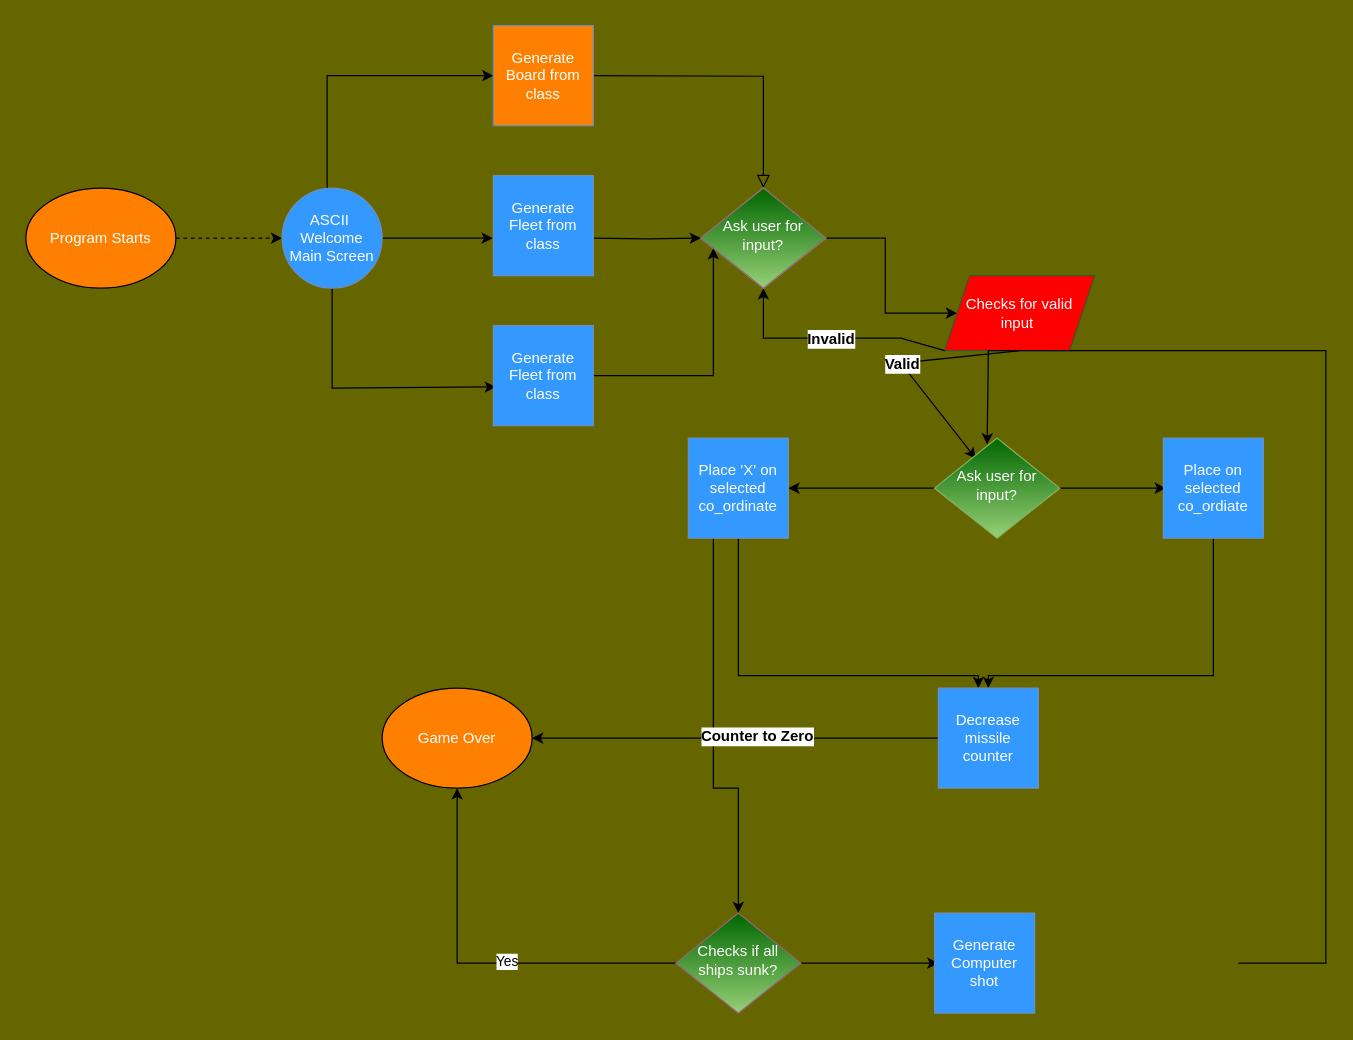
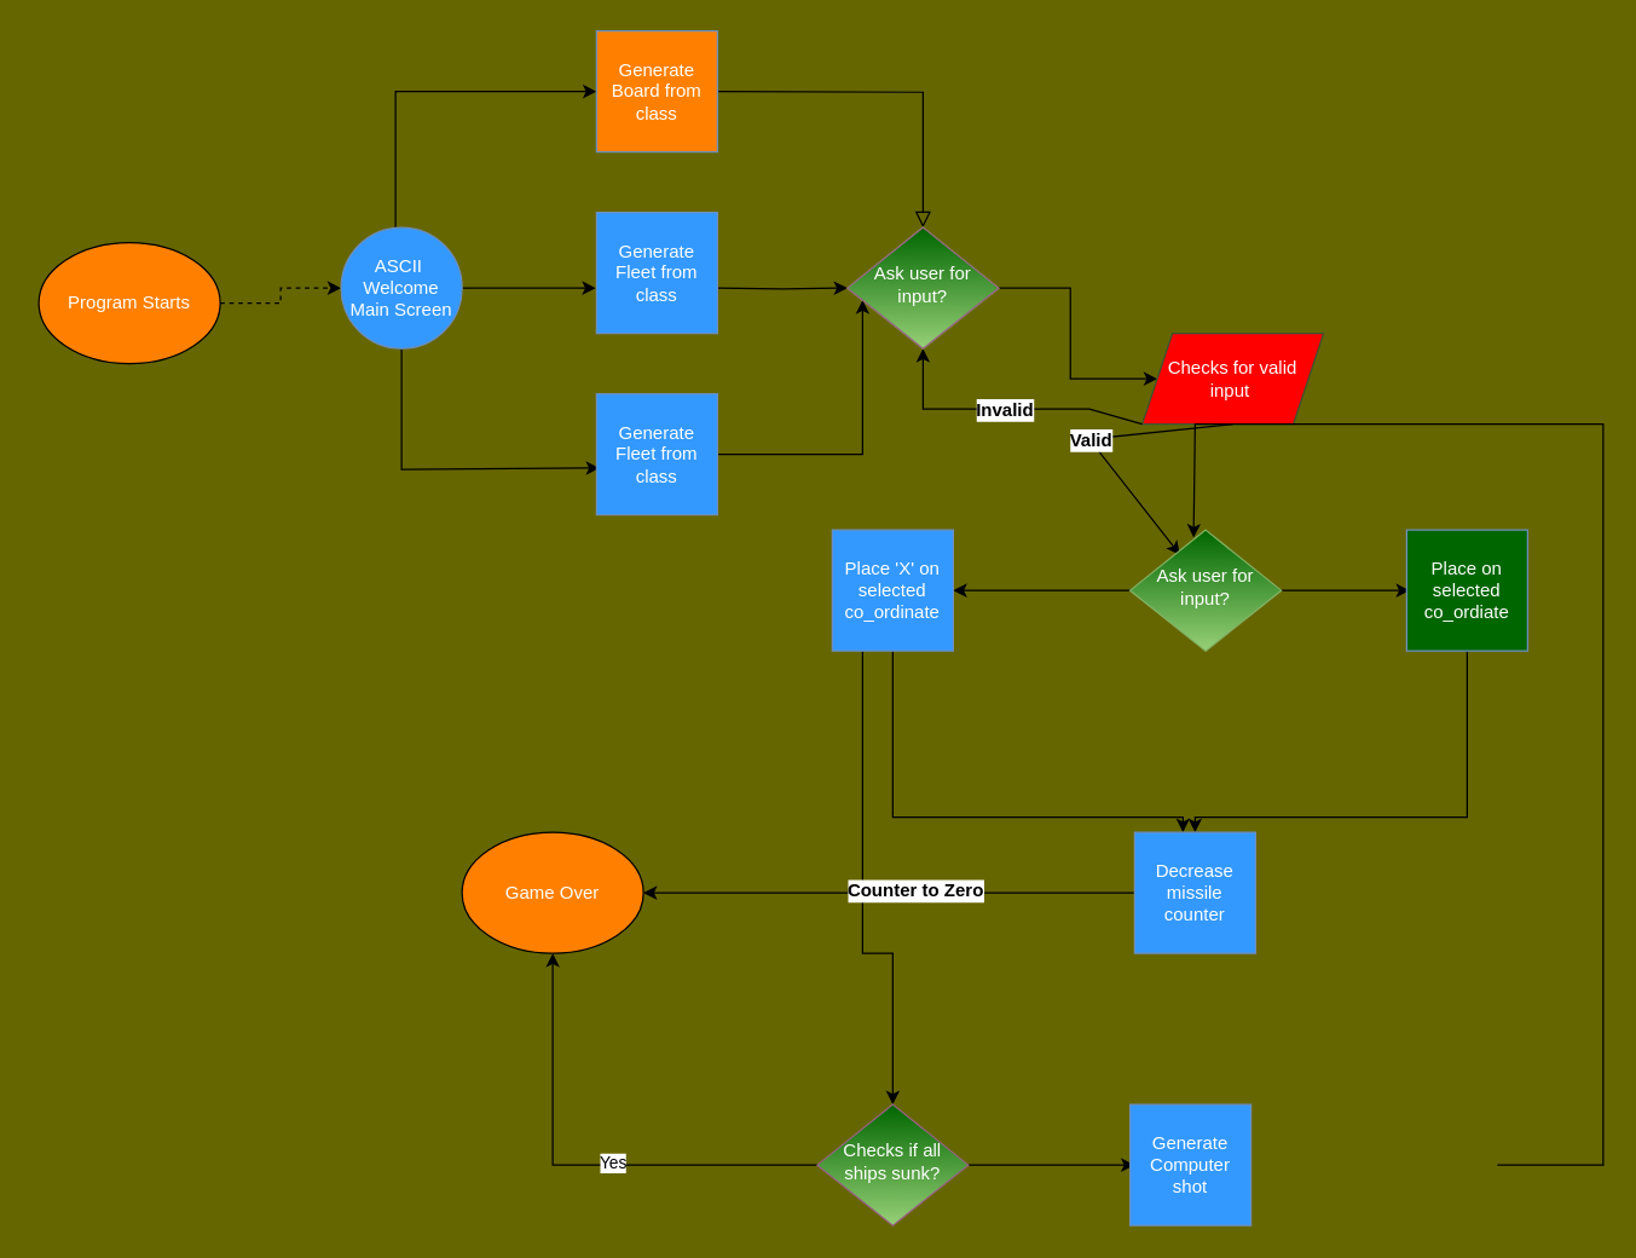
- <mxCell id="6" value="&lt;font color=&quot;#ffffff&quot;&gt;Program Starts&lt;/font&gt;" style="ellipse;whiteSpace=wrap;html=1;fillColor=#FF8000;" vertex="1" parent="1"><mxGeometry y="150" width="120" height="80" as="geometry" x="20" /></mxCell>
+ <mxCell id="6" value="&lt;font color=&quot;#ffffff&quot;&gt;Program Starts&lt;/font&gt;" style="ellipse;whiteSpace=wrap;html=1;fillColor=#FF8000;" vertex="1" parent="1"><mxGeometry x="25" y="160" width="120" height="80" as="geometry" /></mxCell>
- <mxCell id="35" value="&lt;font color=&quot;#ffffff&quot;&gt;Place on selected co_ordiate&lt;/font&gt;" style="whiteSpace=wrap;html=1;aspect=fixed;fillColor=#3399FF;strokeColor=#6c8ebf;" vertex="1" parent="1"><mxGeometry x="930" y="350" width="80" height="80" as="geometry" /></mxCell>
+ <mxCell id="35" value="&lt;font color=&quot;#ffffff&quot;&gt;Place on selected co_ordiate&lt;/font&gt;" style="whiteSpace=wrap;html=1;aspect=fixed;fillColor=#006600;strokeColor=#6c8ebf;" vertex="1" parent="1"><mxGeometry x="930" y="350" width="80" height="80" as="geometry" /></mxCell>
